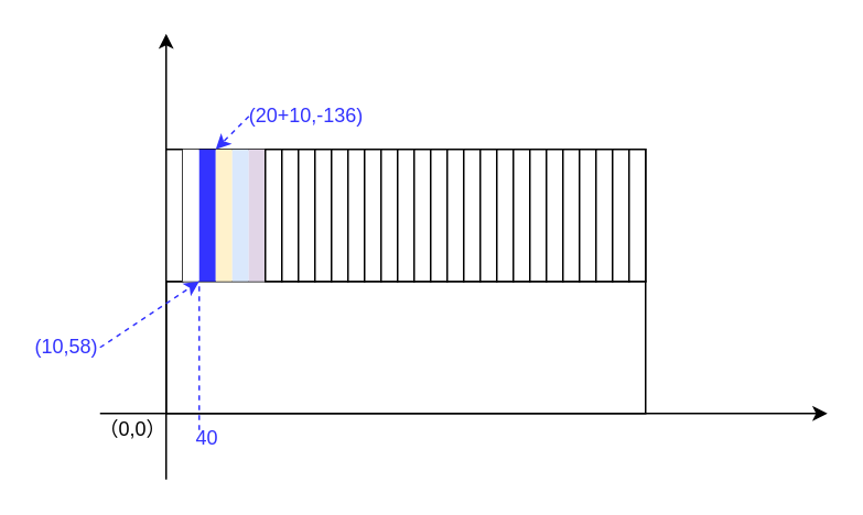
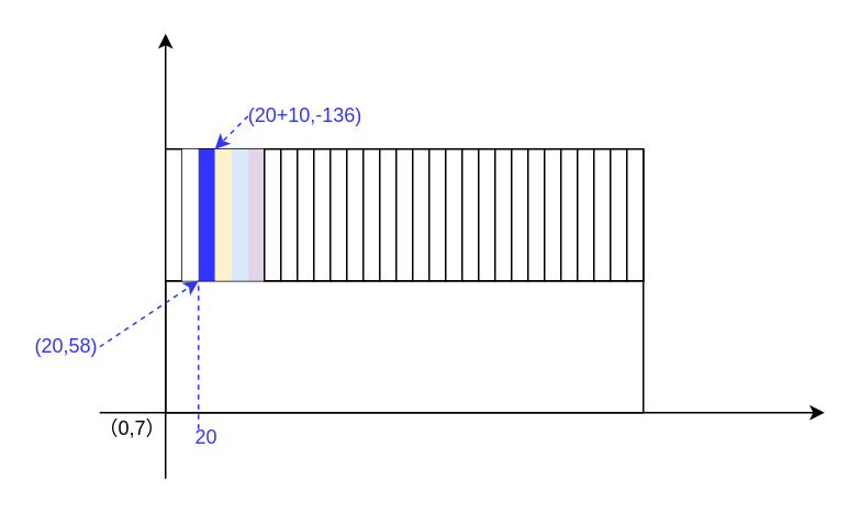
- <mxCell id="39" value="(10,58)" style="text;html=1;strokeColor=none;fillColor=none;align=center;verticalAlign=middle;whiteSpace=wrap;rounded=0;fontColor=#3333FF;" parent="1" vertex="1"><mxGeometry x="20" y="200" width="40" height="20" as="geometry" /></mxCell>
+ <mxCell id="39" value="(20,58)" style="text;html=1;strokeColor=none;fillColor=none;align=center;verticalAlign=middle;whiteSpace=wrap;rounded=0;fontColor=#3333FF;" parent="1" vertex="1"><mxGeometry x="20" y="200" width="40" height="20" as="geometry" /></mxCell>
- <mxCell id="6" value="（0,0）" style="text;html=1;strokeColor=none;fillColor=none;align=center;verticalAlign=middle;whiteSpace=wrap;rounded=0;" parent="1" vertex="1"><mxGeometry x="60" y="250" width="40" height="20" as="geometry" /></mxCell>
+ <mxCell id="6" value="（0,7）" style="text;html=1;strokeColor=none;fillColor=none;align=center;verticalAlign=middle;whiteSpace=wrap;rounded=0;" parent="1" vertex="1"><mxGeometry x="60" y="250" width="40" height="20" as="geometry" /></mxCell>
- <mxCell id="37" value="40" style="text;html=1;strokeColor=none;fillColor=none;align=center;verticalAlign=middle;whiteSpace=wrap;rounded=0;fontColor=#3333FF;" parent="1" vertex="1"><mxGeometry x="110" y="260" width="30" height="10" as="geometry" /></mxCell>
+ <mxCell id="37" value="20" style="text;html=1;strokeColor=none;fillColor=none;align=center;verticalAlign=middle;whiteSpace=wrap;rounded=0;fontColor=#3333FF;" parent="1" vertex="1"><mxGeometry x="110" y="260" width="30" height="10" as="geometry" /></mxCell>
